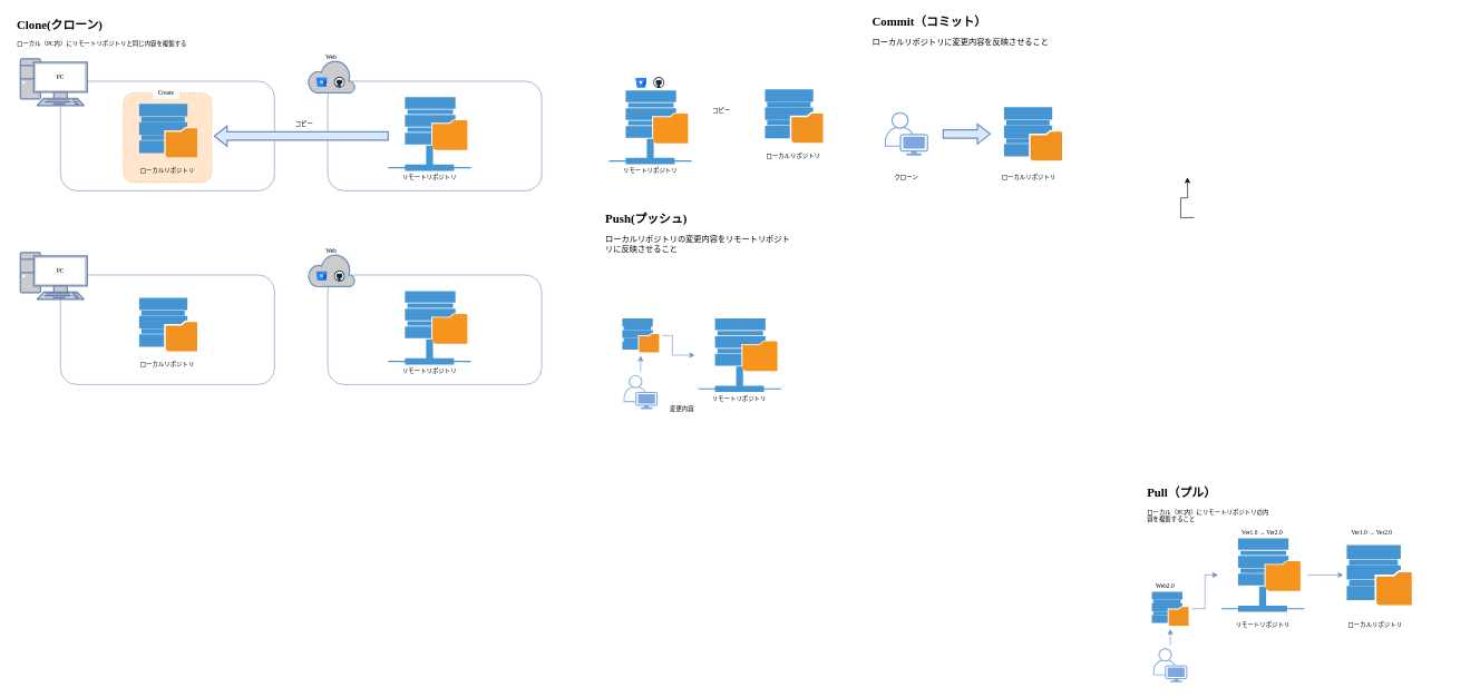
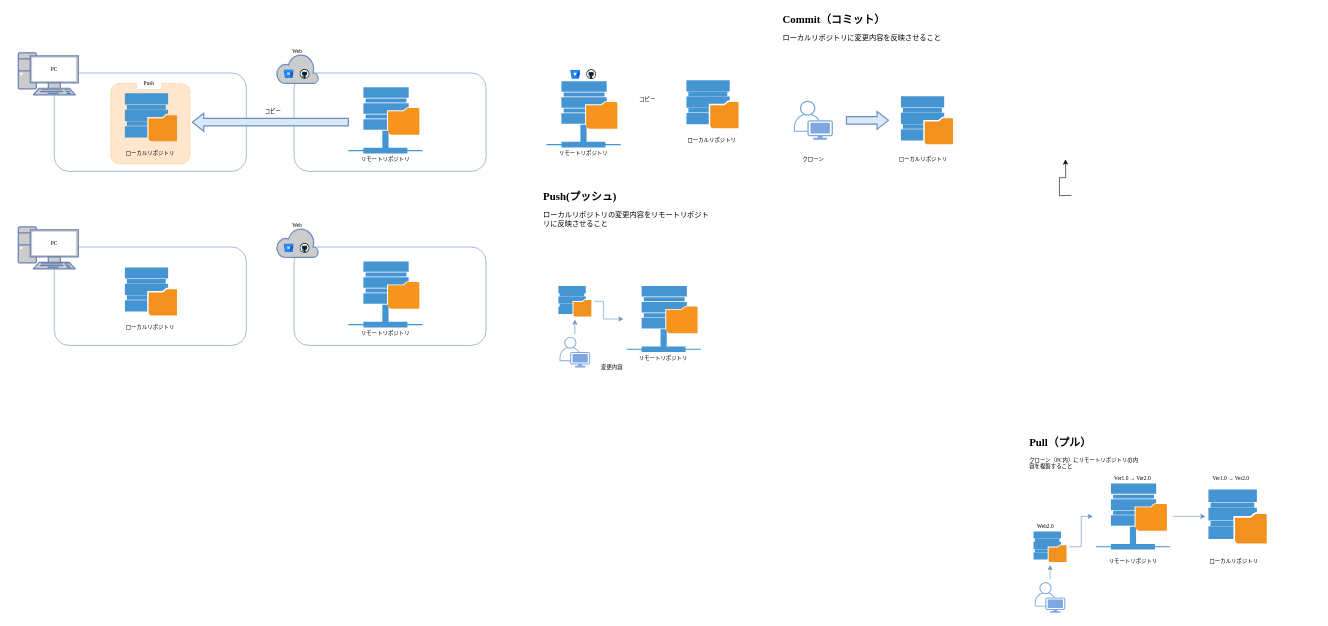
- <mxCell id="29" value="&lt;h1&gt;Clone(クローン)&lt;/h1&gt;&lt;p&gt;ローカル（PC内）にリモートリポジトリと同じ内容を複製する&lt;/p&gt;" style="text;html=1;strokeColor=none;fillColor=none;spacing=5;spacingTop=-20;whiteSpace=wrap;overflow=hidden;rounded=0;fontSize=9;align=left;fontFamily=M PLUS Rounded 1c;FType=g;" parent="1" vertex="1"><mxGeometry x="20" y="25" width="800" height="50" as="geometry" /></mxCell>
- <mxCell id="55" value="Create" style="text;html=1;align=center;verticalAlign=middle;whiteSpace=wrap;rounded=0;dashed=1;dashPattern=1 2;fontFamily=M PLUS Rounded 1c;fontSize=9;fillColor=#ffffff;" parent="1" vertex="1"><mxGeometry x="228" y="127.5" width="40" height="20" as="geometry" /></mxCell>
+ <mxCell id="55" value="Push" style="text;html=1;align=center;verticalAlign=middle;whiteSpace=wrap;rounded=0;dashed=1;dashPattern=1 2;fontFamily=M PLUS Rounded 1c;fontSize=9;fillColor=#ffffff;" parent="1" vertex="1"><mxGeometry x="228" y="127.5" width="40" height="20" as="geometry" /></mxCell>
- <mxCell id="26" value="&lt;h1&gt;Pull（プル）&lt;/h1&gt;&lt;p&gt;ローカル（PC内）にリモートリポジトリの内容を複製すること&lt;/p&gt;" style="text;html=1;strokeColor=none;fillColor=none;spacing=5;spacingTop=-20;whiteSpace=wrap;overflow=hidden;rounded=0;fontSize=9;align=left;fontFamily=M PLUS Rounded 1c;FType=g;" parent="1" vertex="1"><mxGeometry x="1710" y="725" width="190" height="120" as="geometry" /></mxCell>
+ <mxCell id="26" value="&lt;h1&gt;Pull（プル）&lt;/h1&gt;&lt;p&gt;クローン（PC内）にリモートリポジトリの内容を複製すること&lt;/p&gt;" style="text;html=1;strokeColor=none;fillColor=none;spacing=5;spacingTop=-20;whiteSpace=wrap;overflow=hidden;rounded=0;fontSize=9;align=left;fontFamily=M PLUS Rounded 1c;FType=g;" parent="1" vertex="1"><mxGeometry x="1710" y="725" width="190" height="120" as="geometry" /></mxCell>
